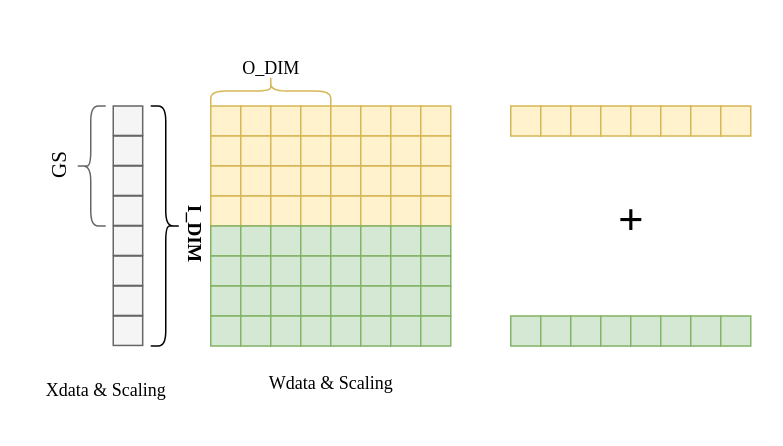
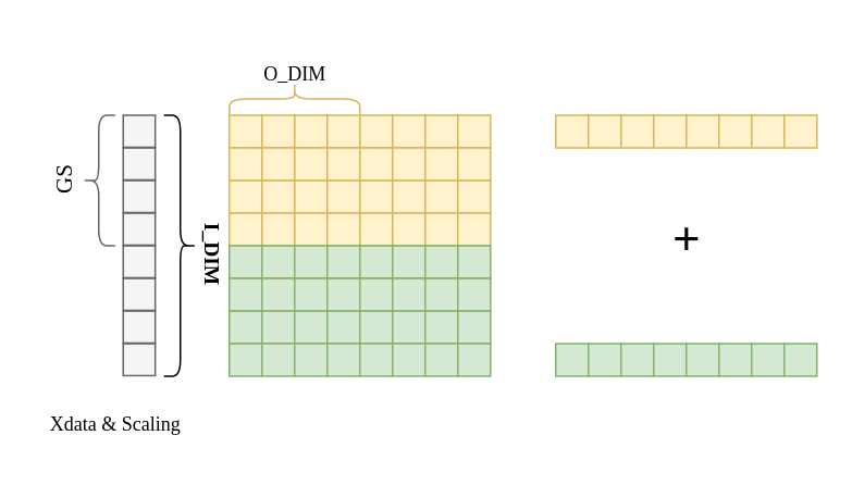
- <mxCell id="96" value="&lt;font face=&quot;Times New Roman&quot;&gt;Wdata&amp;nbsp;&lt;/font&gt;&lt;font style=&quot;background-color: initial;&quot; face=&quot;Times New Roman&quot;&gt;&amp;amp;&amp;nbsp;&lt;/font&gt;&lt;span style=&quot;background-color: initial; font-family: &amp;quot;Times New Roman&amp;quot;;&quot;&gt;Scaling&lt;/span&gt;" style="text;html=1;align=center;verticalAlign=middle;resizable=0;points=[];autosize=1;strokeColor=none;fillColor=none;" vertex="1" parent="1"><mxGeometry x="165" y="240" width="110" height="30" as="geometry" /></mxCell>
